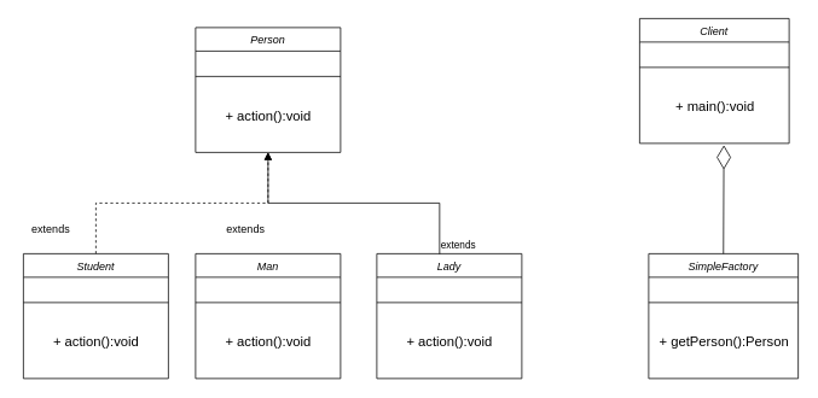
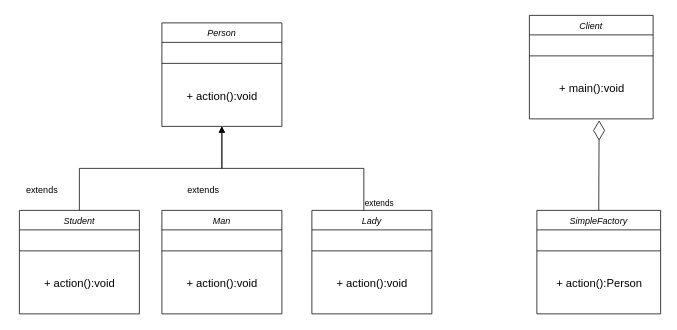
- <mxCell id="5" style="edgeStyle=orthogonalEdgeStyle;rounded=0;orthogonalLoop=1;jettySize=auto;html=1;entryX=0.5;entryY=1;entryDx=0;entryDy=0;exitX=0.5;exitY=0;exitDx=0;exitDy=0;dashed=1;" edge="1" parent="1" source="6" target="2"><mxGeometry relative="1" as="geometry" /></mxCell>
+ <mxCell id="5" style="edgeStyle=orthogonalEdgeStyle;rounded=0;orthogonalLoop=1;jettySize=auto;html=1;entryX=0.5;entryY=1;entryDx=0;entryDy=0;exitX=0.5;exitY=0;exitDx=0;exitDy=0;" edge="1" parent="1" source="6" target="2"><mxGeometry relative="1" as="geometry" /></mxCell>
- <mxCell id="20" value="&lt;font style=&quot;font-size: 15px;&quot;&gt;+ getPerson():Person&lt;/font&gt;" style="text;html=1;align=center;verticalAlign=middle;resizable=0;points=[];autosize=1;strokeColor=none;fillColor=none;" vertex="1" parent="18"><mxGeometry y="82" width="165" height="30" as="geometry" /></mxCell>
+ <mxCell id="20" value="&lt;font style=&quot;font-size: 15px;&quot;&gt;+ action():Person&lt;/font&gt;" style="text;html=1;align=center;verticalAlign=middle;resizable=0;points=[];autosize=1;strokeColor=none;fillColor=none;" vertex="1" parent="18"><mxGeometry y="82" width="165" height="30" as="geometry" /></mxCell>
